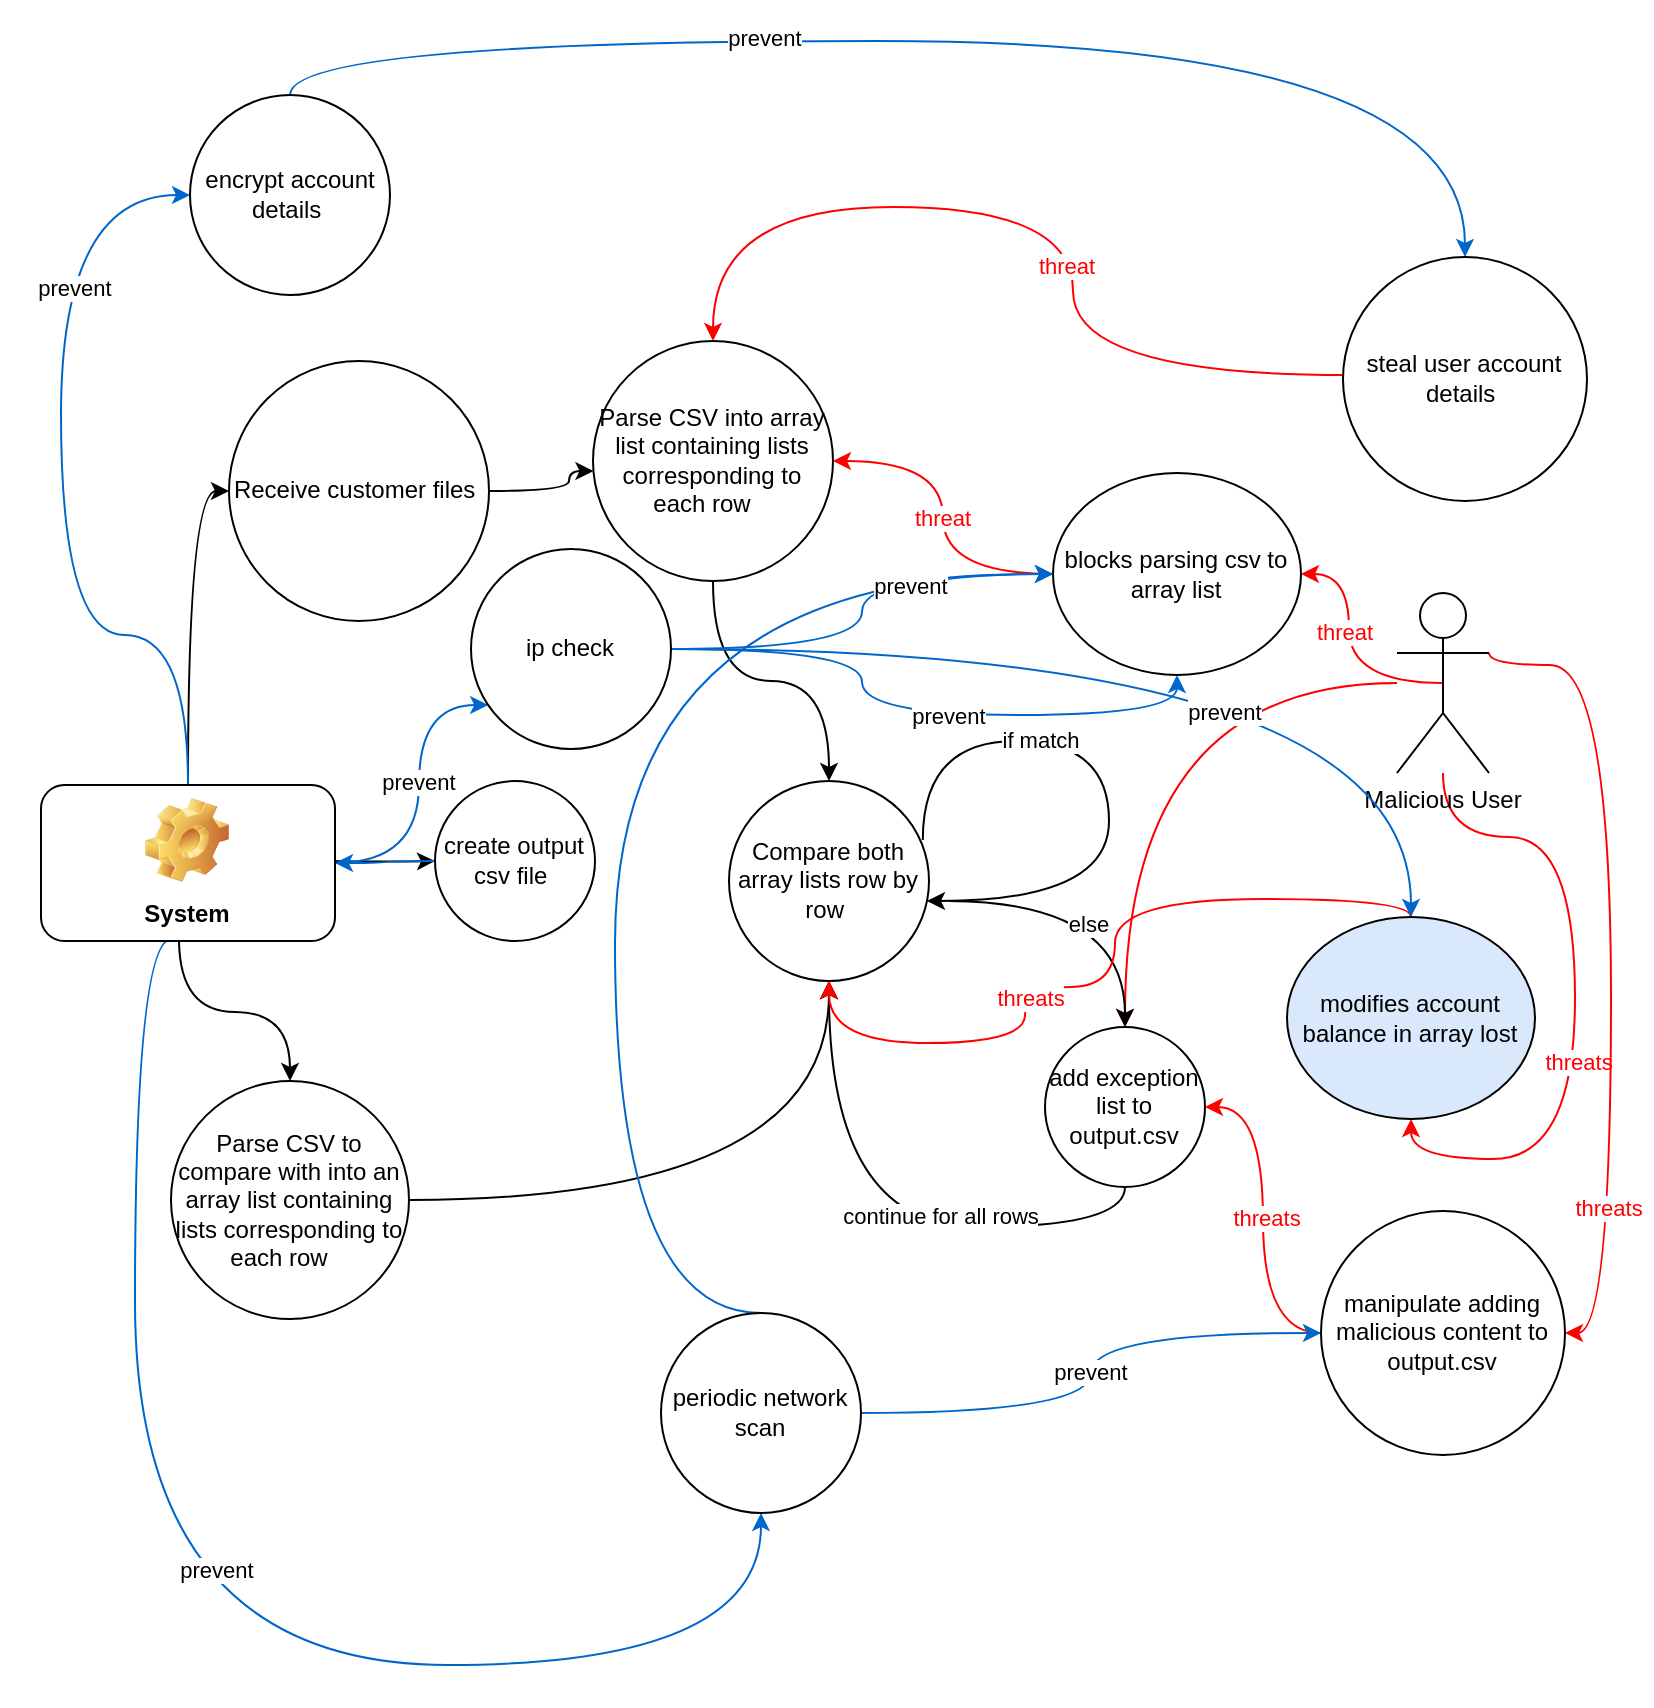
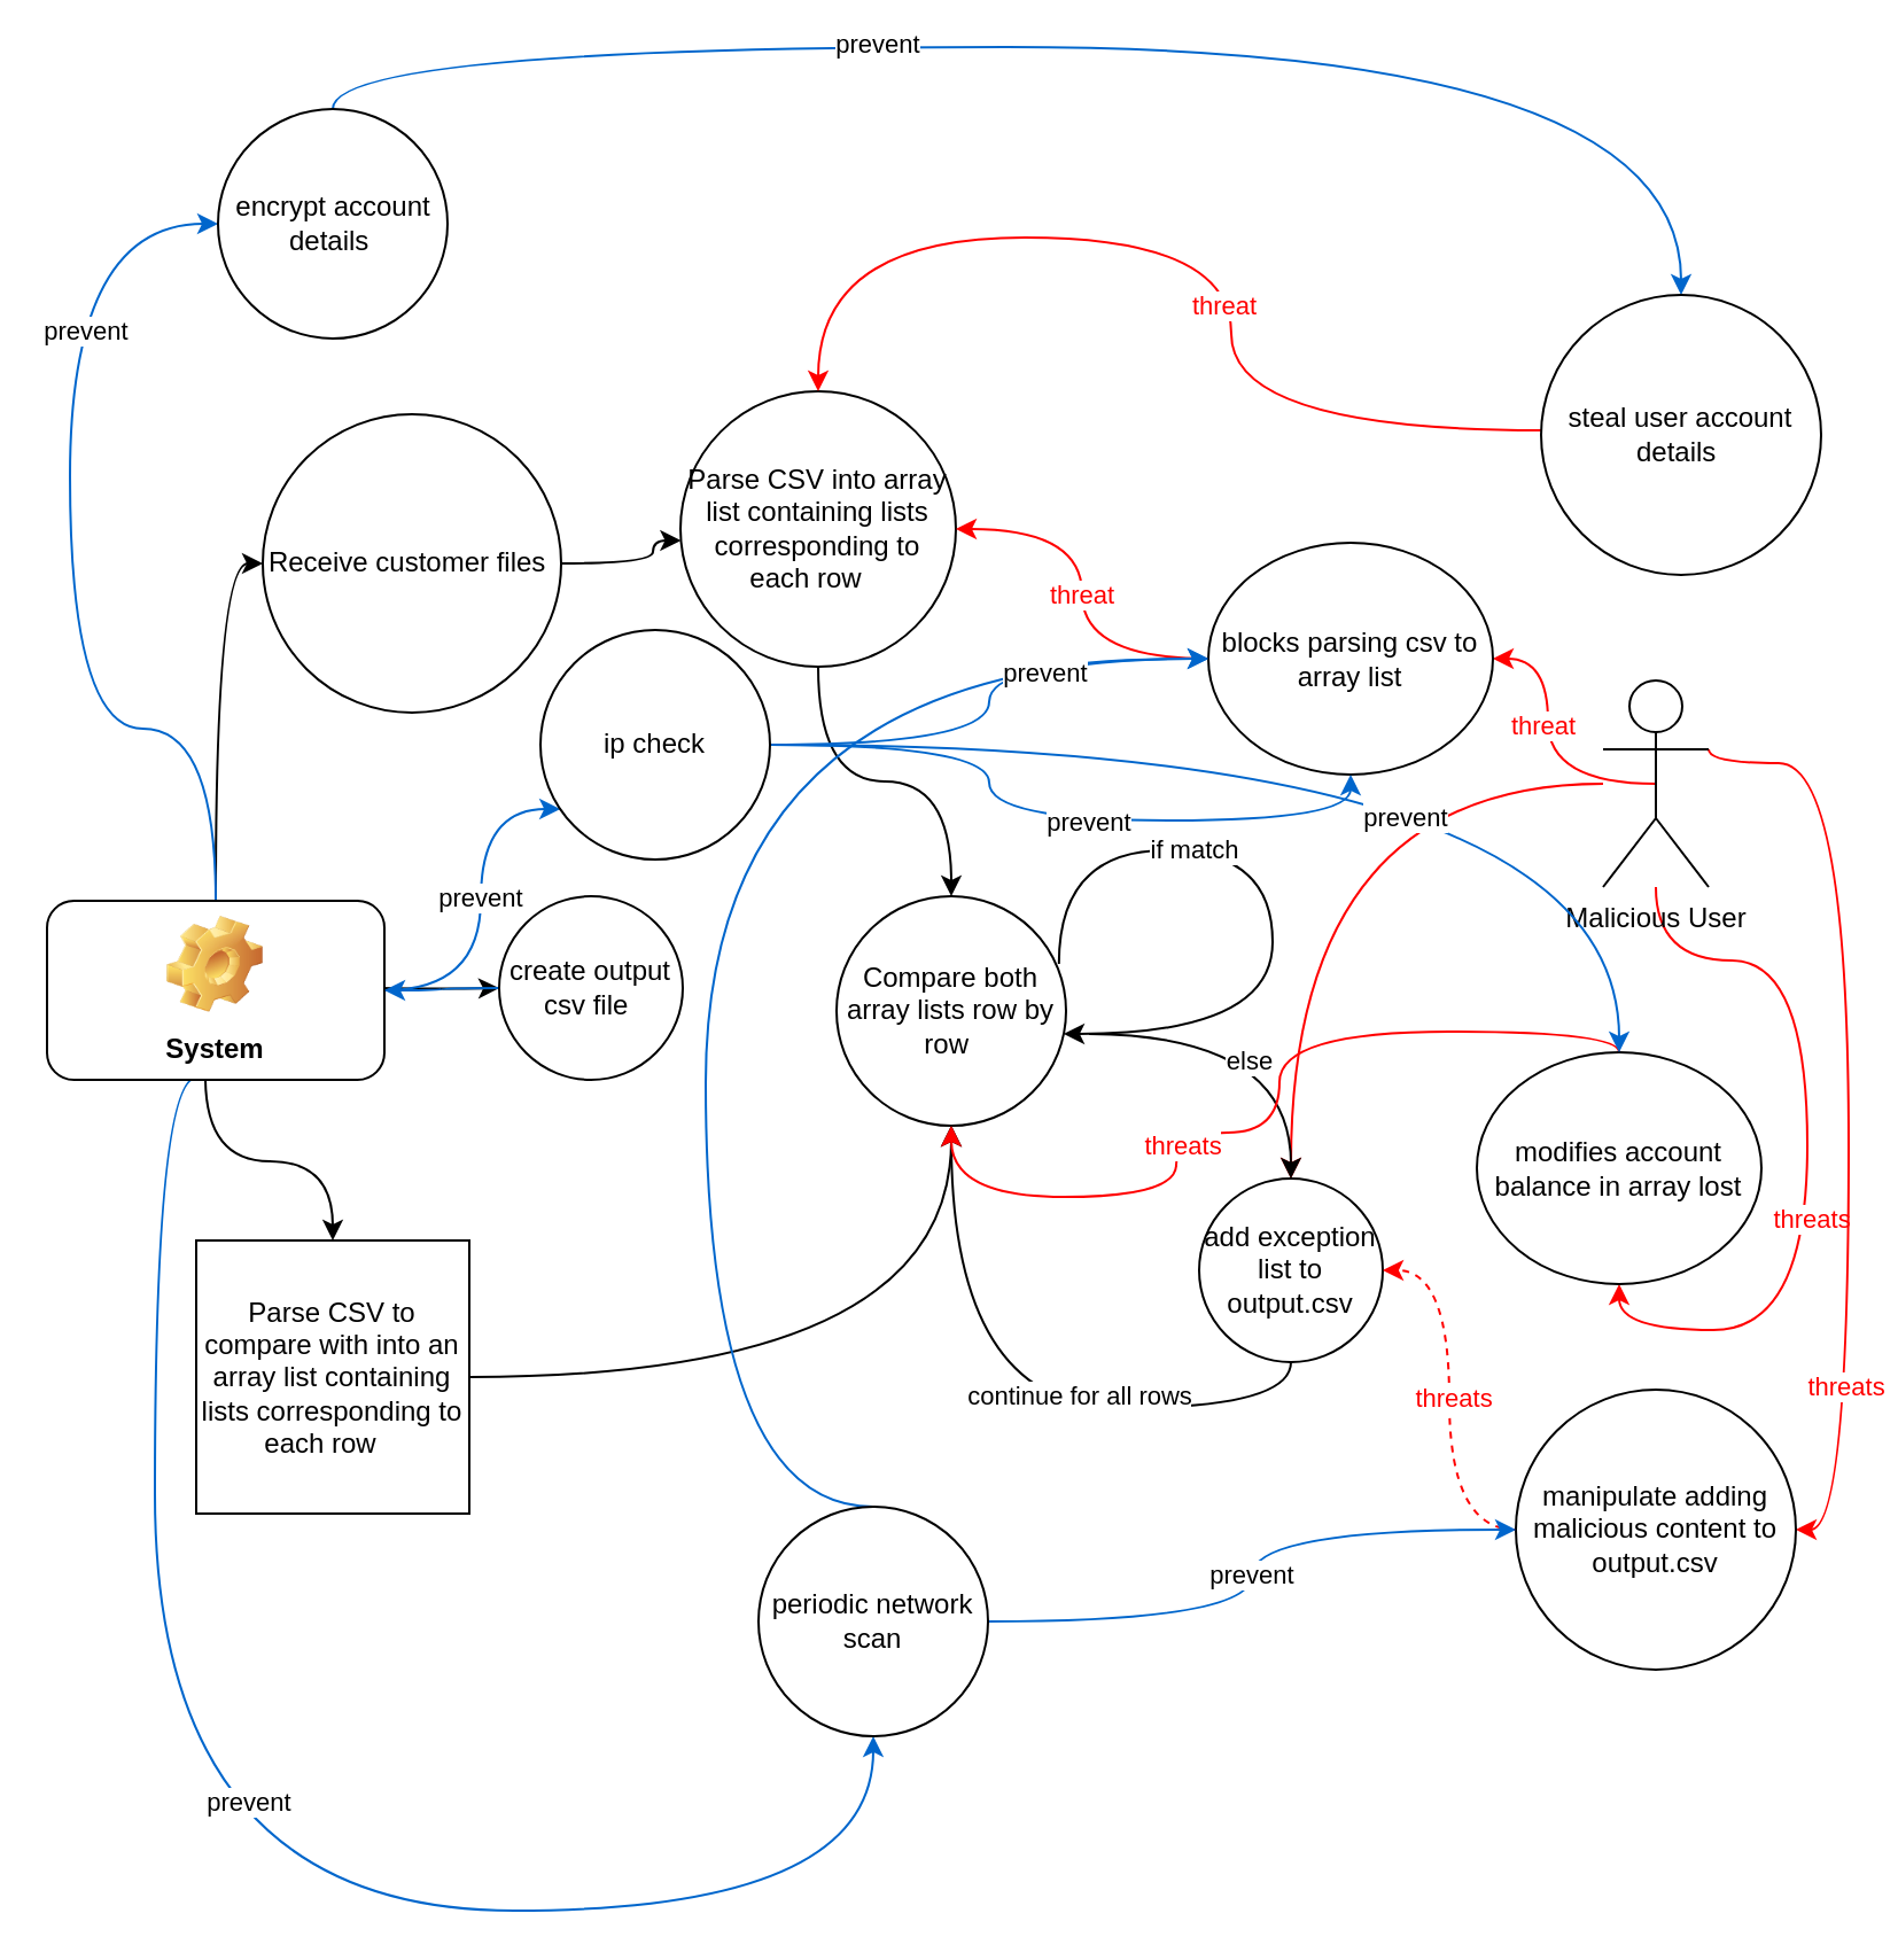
- <mxCell id="41" value="modifies account balance in array lost" style="ellipse;whiteSpace=wrap;html=1;fillColor=#dae8fc;" vertex="1" parent="1"><mxGeometry x="643" y="458" width="124" height="101" as="geometry" /></mxCell>
+ <mxCell id="41" value="modifies account balance in array lost" style="ellipse;whiteSpace=wrap;html=1;" vertex="1" parent="1"><mxGeometry x="643" y="458" width="124" height="101" as="geometry" /></mxCell>
- <mxCell id="42" style="edgeStyle=orthogonalEdgeStyle;curved=1;orthogonalLoop=1;jettySize=auto;html=1;entryX=1;entryY=0.5;entryDx=0;entryDy=0;fontColor=#000000;strokeColor=#FF0000;" edge="1" parent="1" source="44" target="35"><mxGeometry relative="1" as="geometry" /></mxCell>
+ <mxCell id="42" style="edgeStyle=orthogonalEdgeStyle;curved=1;orthogonalLoop=1;jettySize=auto;html=1;entryX=1;entryY=0.5;entryDx=0;entryDy=0;fontColor=#000000;strokeColor=#FF0000;dashed=1;" edge="1" parent="1" source="44" target="35"><mxGeometry relative="1" as="geometry" /></mxCell>
- <mxCell id="25" value="Parse CSV to compare with into an array list&amp;nbsp;containing lists corresponding to each row &amp;nbsp;&amp;nbsp;" style="ellipse;whiteSpace=wrap;html=1;aspect=fixed;" vertex="1" parent="1"><mxGeometry x="85" y="540" width="119" height="119" as="geometry" /></mxCell>
+ <mxCell id="25" value="Parse CSV to compare with into an array list&amp;nbsp;containing lists corresponding to each row &amp;nbsp;&amp;nbsp;" style="whiteSpace=wrap;html=1;aspect=fixed;rounded=0;" vertex="1" parent="1"><mxGeometry x="85" y="540" width="119" height="119" as="geometry" /></mxCell>
